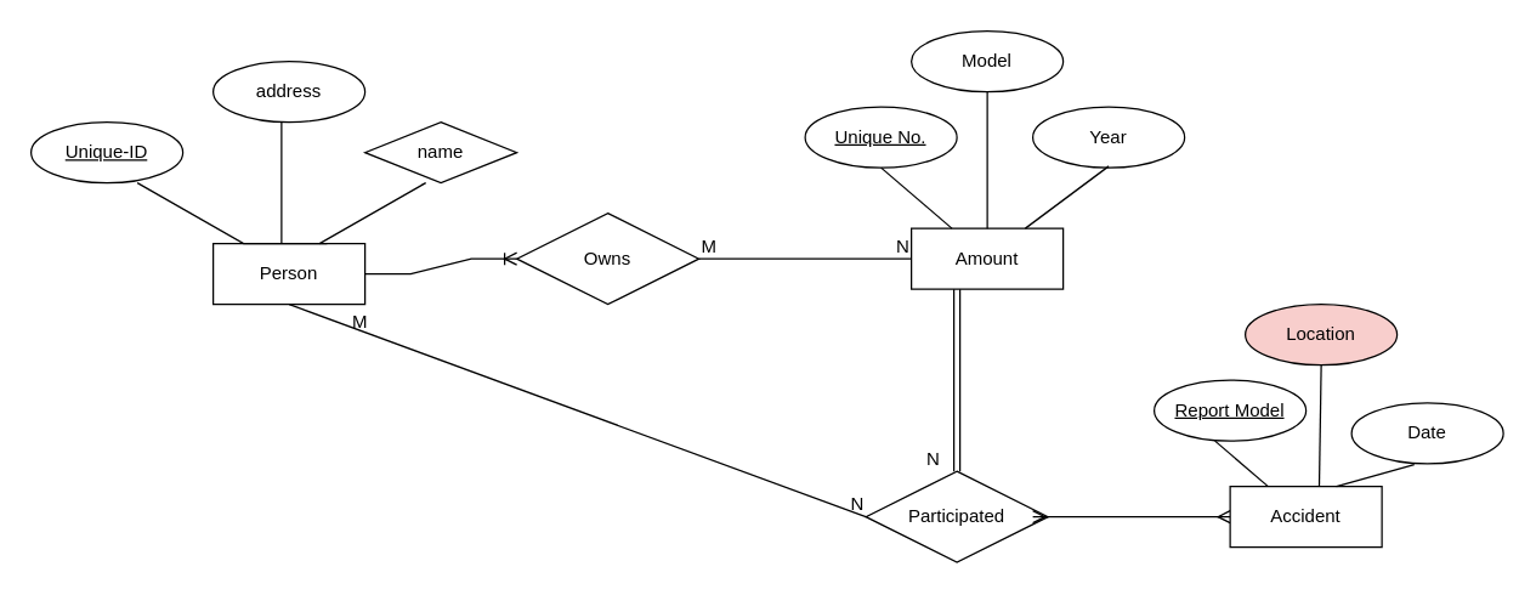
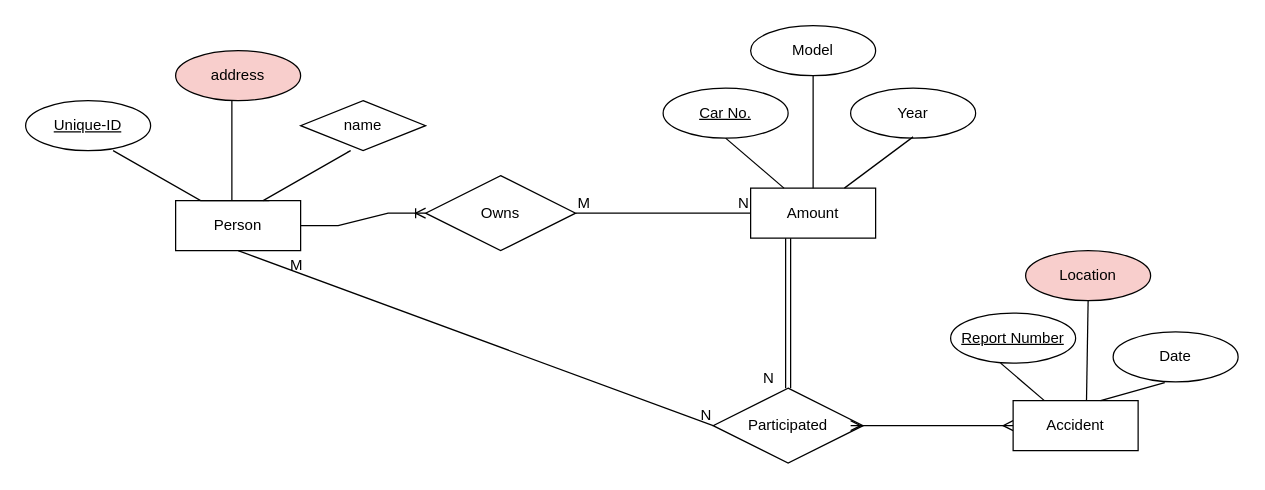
- <mxCell id="3" value="address" style="ellipse;whiteSpace=wrap;html=1;align=center;" parent="1" vertex="1"><mxGeometry x="140" y="40" width="100" height="40" as="geometry" /></mxCell>
+ <mxCell id="3" value="address" style="ellipse;whiteSpace=wrap;html=1;align=center;fillColor=#f8cecc;" parent="1" vertex="1"><mxGeometry x="140" y="40" width="100" height="40" as="geometry" /></mxCell>
- <mxCell id="15" value="Unique No." style="ellipse;whiteSpace=wrap;html=1;align=center;fontStyle=4;" parent="1" vertex="1"><mxGeometry x="530" y="70" width="100" height="40" as="geometry" /></mxCell>
+ <mxCell id="15" value="Car No." style="ellipse;whiteSpace=wrap;html=1;align=center;fontStyle=4;" parent="1" vertex="1"><mxGeometry x="530" y="70" width="100" height="40" as="geometry" /></mxCell>
- <mxCell id="27" value="Report Model" style="ellipse;whiteSpace=wrap;html=1;align=center;fontStyle=4;" parent="1" vertex="1"><mxGeometry x="760" y="250" width="100" height="40" as="geometry" /></mxCell>
+ <mxCell id="27" value="Report Number" style="ellipse;whiteSpace=wrap;html=1;align=center;fontStyle=4;" parent="1" vertex="1"><mxGeometry x="760" y="250" width="100" height="40" as="geometry" /></mxCell>
